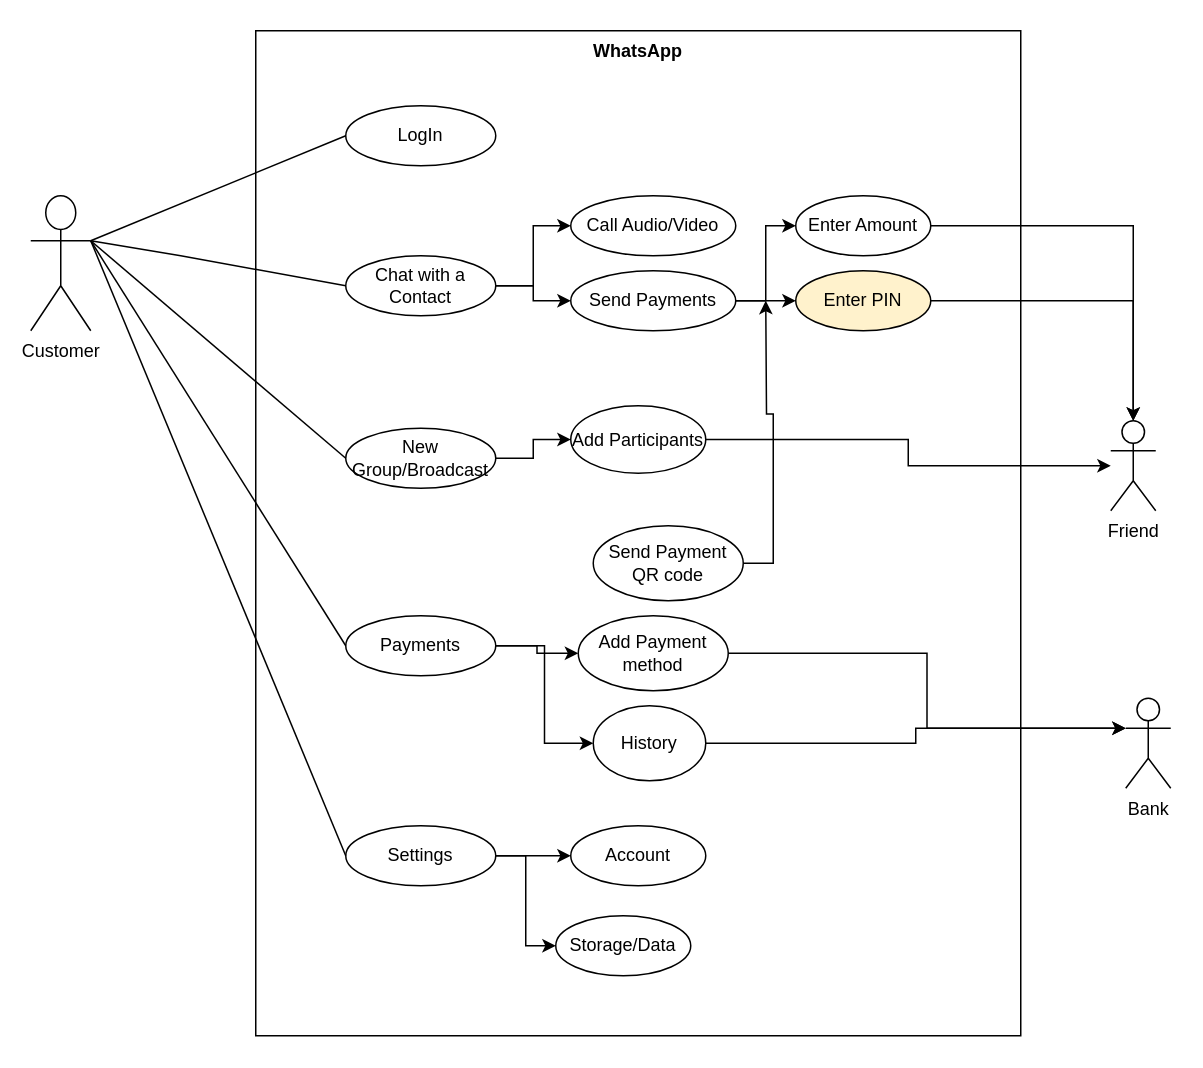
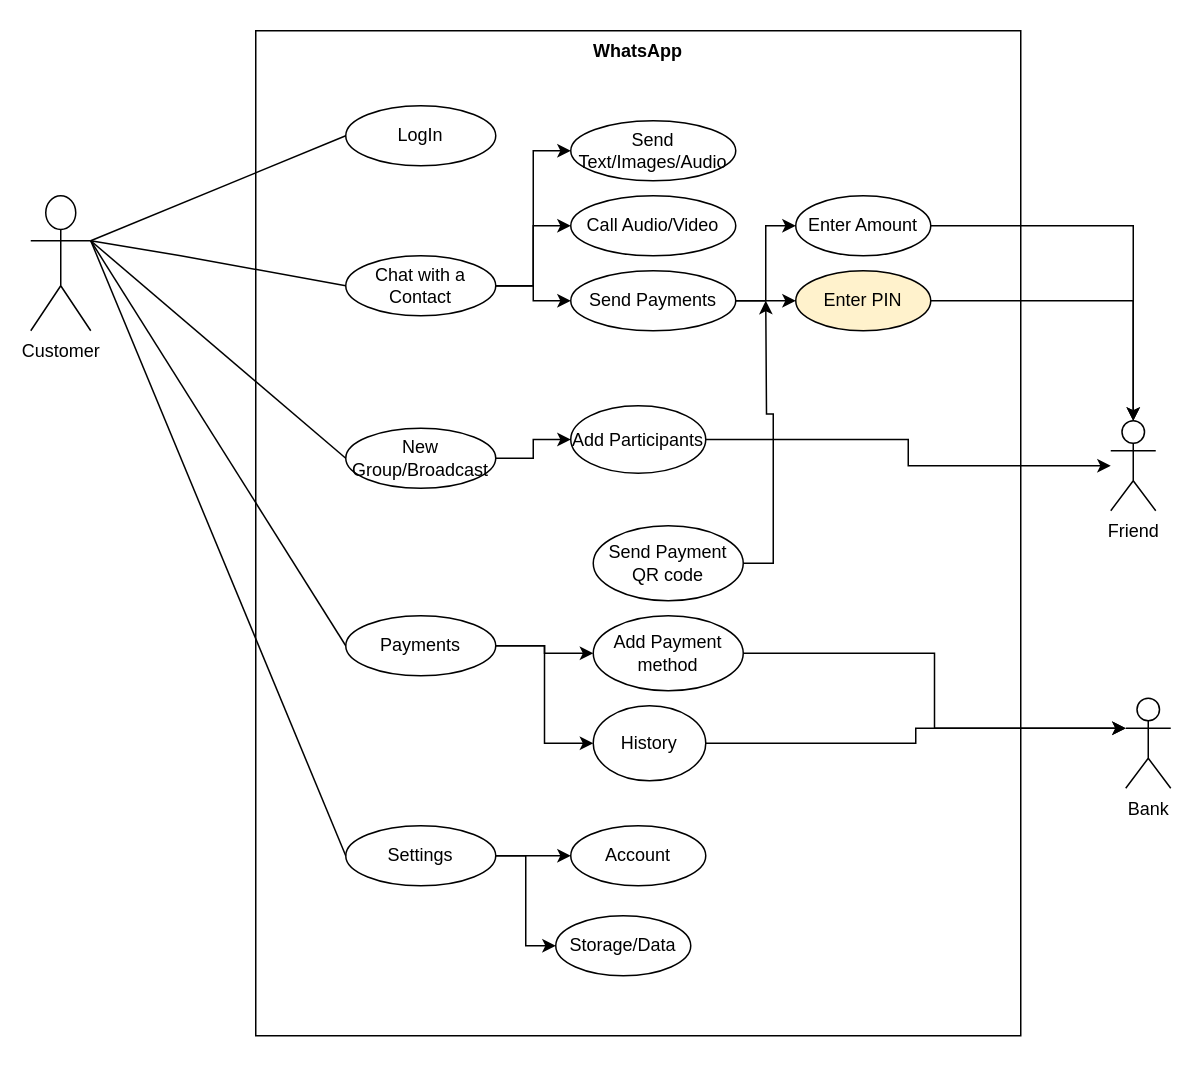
+ <mxCell id="19" value="Send Text/Images/Audio" style="ellipse;whiteSpace=wrap;html=1;" vertex="1" parent="1"><mxGeometry x="380" y="80" width="110" height="40" as="geometry" /></mxCell>
+ <mxCell id="7" style="edgeStyle=orthogonalEdgeStyle;rounded=0;orthogonalLoop=1;jettySize=auto;html=1;entryX=0;entryY=0.5;entryDx=0;entryDy=0;" edge="1" parent="1" source="10" target="19"><mxGeometry relative="1" as="geometry" /></mxCell>
- <mxCell id="29" value="Add Payment method" style="ellipse;whiteSpace=wrap;html=1;" vertex="1" parent="1"><mxGeometry x="385" y="410" width="100" height="50" as="geometry" /></mxCell>
+ <mxCell id="29" value="Add Payment method" style="ellipse;whiteSpace=wrap;html=1;" vertex="1" parent="1"><mxGeometry x="395" y="410" width="100" height="50" as="geometry" /></mxCell>
